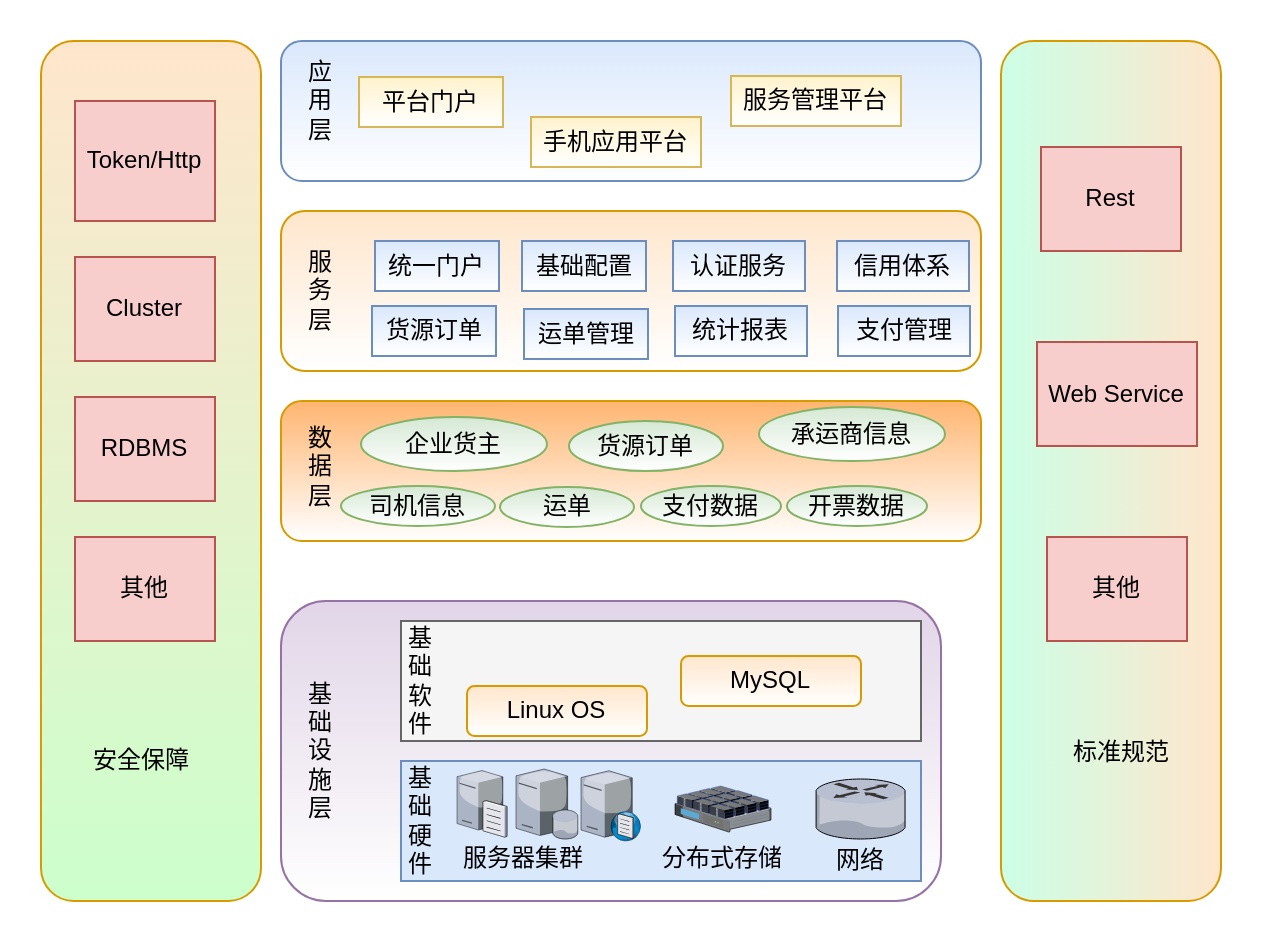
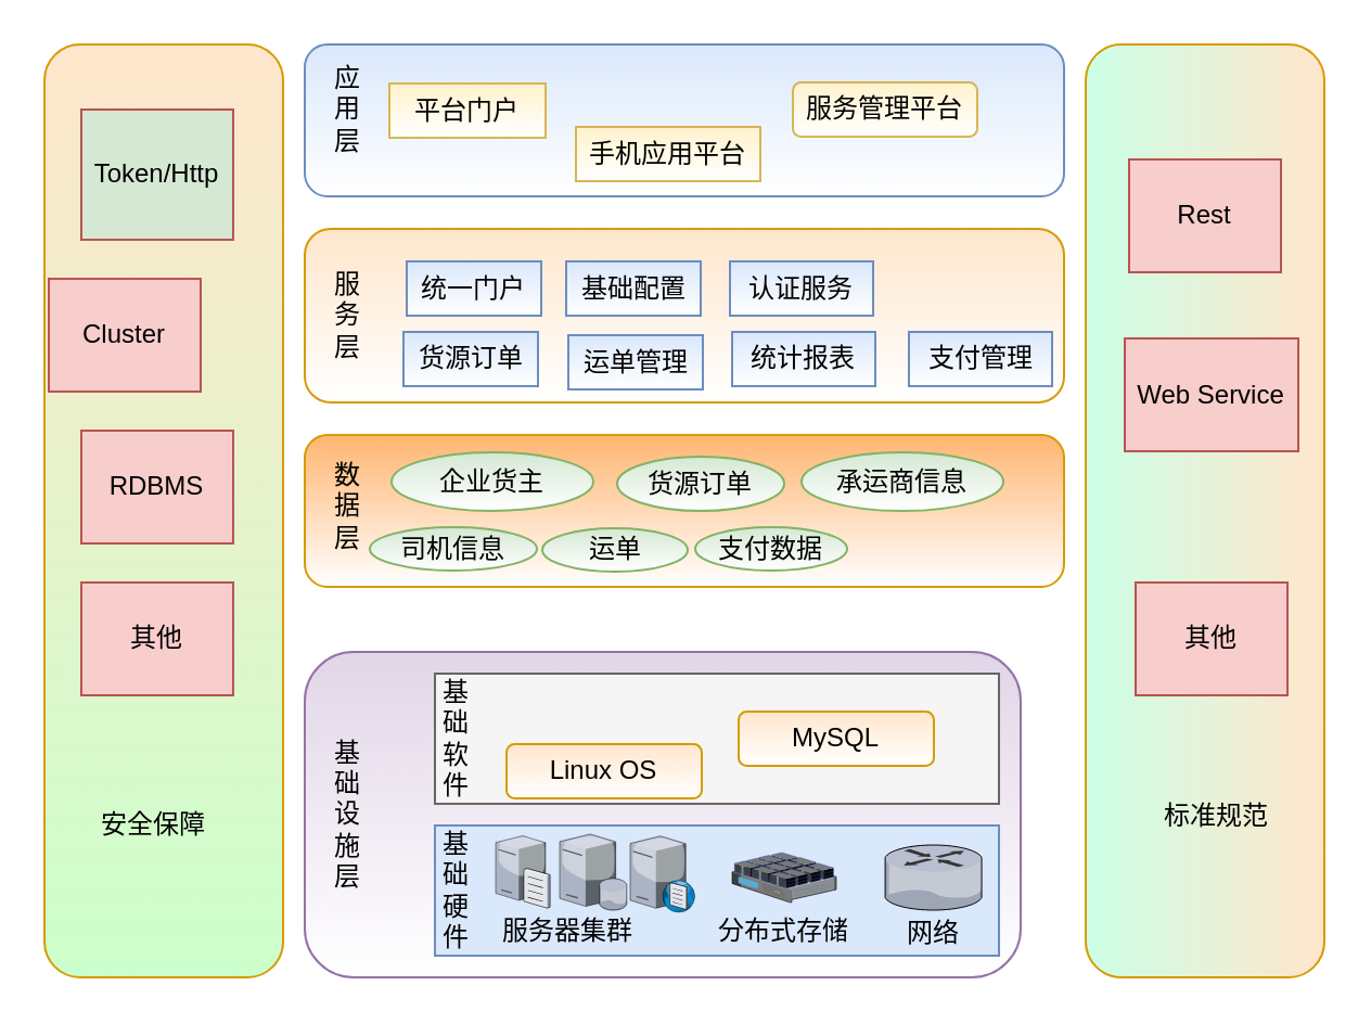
- <mxCell id="42" value="服务管理平台" style="rounded=0;whiteSpace=wrap;html=1;fillColor=#fff2cc;strokeColor=#d6b656;gradientColor=#ffffff;" parent="1" vertex="1"><mxGeometry x="365" y="37.5" width="85" height="25" as="geometry" /></mxCell>
+ <mxCell id="42" value="服务管理平台" style="whiteSpace=wrap;html=1;fillColor=#fff2cc;strokeColor=#d6b656;gradientColor=#ffffff;rounded=1;" parent="1" vertex="1"><mxGeometry x="365" y="37.5" width="85" height="25" as="geometry" /></mxCell>
- <mxCell id="43" value="Token/Http" style="rounded=0;whiteSpace=wrap;html=1;fillColor=#f8cecc;strokeColor=#b85450;" parent="1" vertex="1"><mxGeometry x="37" y="50" width="70" height="60" as="geometry" /></mxCell>
+ <mxCell id="43" value="Token/Http" style="rounded=0;whiteSpace=wrap;html=1;fillColor=#d5e8d4;strokeColor=#b85450;" parent="1" vertex="1"><mxGeometry x="37" y="50" width="70" height="60" as="geometry" /></mxCell>
- <mxCell id="52" value="信用体系" style="rounded=0;whiteSpace=wrap;html=1;fillColor=#dae8fc;strokeColor=#6c8ebf;gradientColor=#ffffff;" vertex="1" parent="1"><mxGeometry x="418" y="120" width="66" height="25" as="geometry" /></mxCell>
- <mxCell id="44" value="Cluster" style="rounded=0;whiteSpace=wrap;html=1;fillColor=#f8cecc;strokeColor=#b85450;" parent="1" vertex="1"><mxGeometry x="37" y="128" width="70" height="52" as="geometry" /></mxCell>
+ <mxCell id="44" value="Cluster" style="rounded=0;whiteSpace=wrap;html=1;fillColor=#f8cecc;strokeColor=#b85450;" parent="1" vertex="1"><mxGeometry x="22" y="128" width="70" height="52" as="geometry" /></mxCell>
- <mxCell id="49" value="Web Service" style="rounded=0;whiteSpace=wrap;html=1;fillColor=#f8cecc;strokeColor=#b85450;" parent="1" vertex="1"><mxGeometry x="518" y="170.5" width="80" height="52" as="geometry" /></mxCell>
+ <mxCell id="49" value="Web Service" style="rounded=0;whiteSpace=wrap;html=1;fillColor=#f8cecc;strokeColor=#b85450;" parent="1" vertex="1"><mxGeometry x="518" y="155.5" width="80" height="52" as="geometry" /></mxCell>
- <mxCell id="28" value="承运商信息" style="ellipse;whiteSpace=wrap;html=1;fillColor=#d5e8d4;strokeColor=#82b366;gradientColor=#ffffff;" parent="1" vertex="1"><mxGeometry x="379" y="203" width="93" height="27" as="geometry" /></mxCell>
+ <mxCell id="28" value="承运商信息" style="ellipse;whiteSpace=wrap;html=1;fillColor=#d5e8d4;strokeColor=#82b366;gradientColor=#ffffff;" parent="1" vertex="1"><mxGeometry x="369" y="208" width="93" height="27" as="geometry" /></mxCell>
- <mxCell id="32" value="开票数据" style="ellipse;whiteSpace=wrap;html=1;fillColor=#d5e8d4;strokeColor=#82b366;gradientColor=#ffffff;" parent="1" vertex="1"><mxGeometry x="393" y="242.5" width="70" height="20" as="geometry" /></mxCell>
